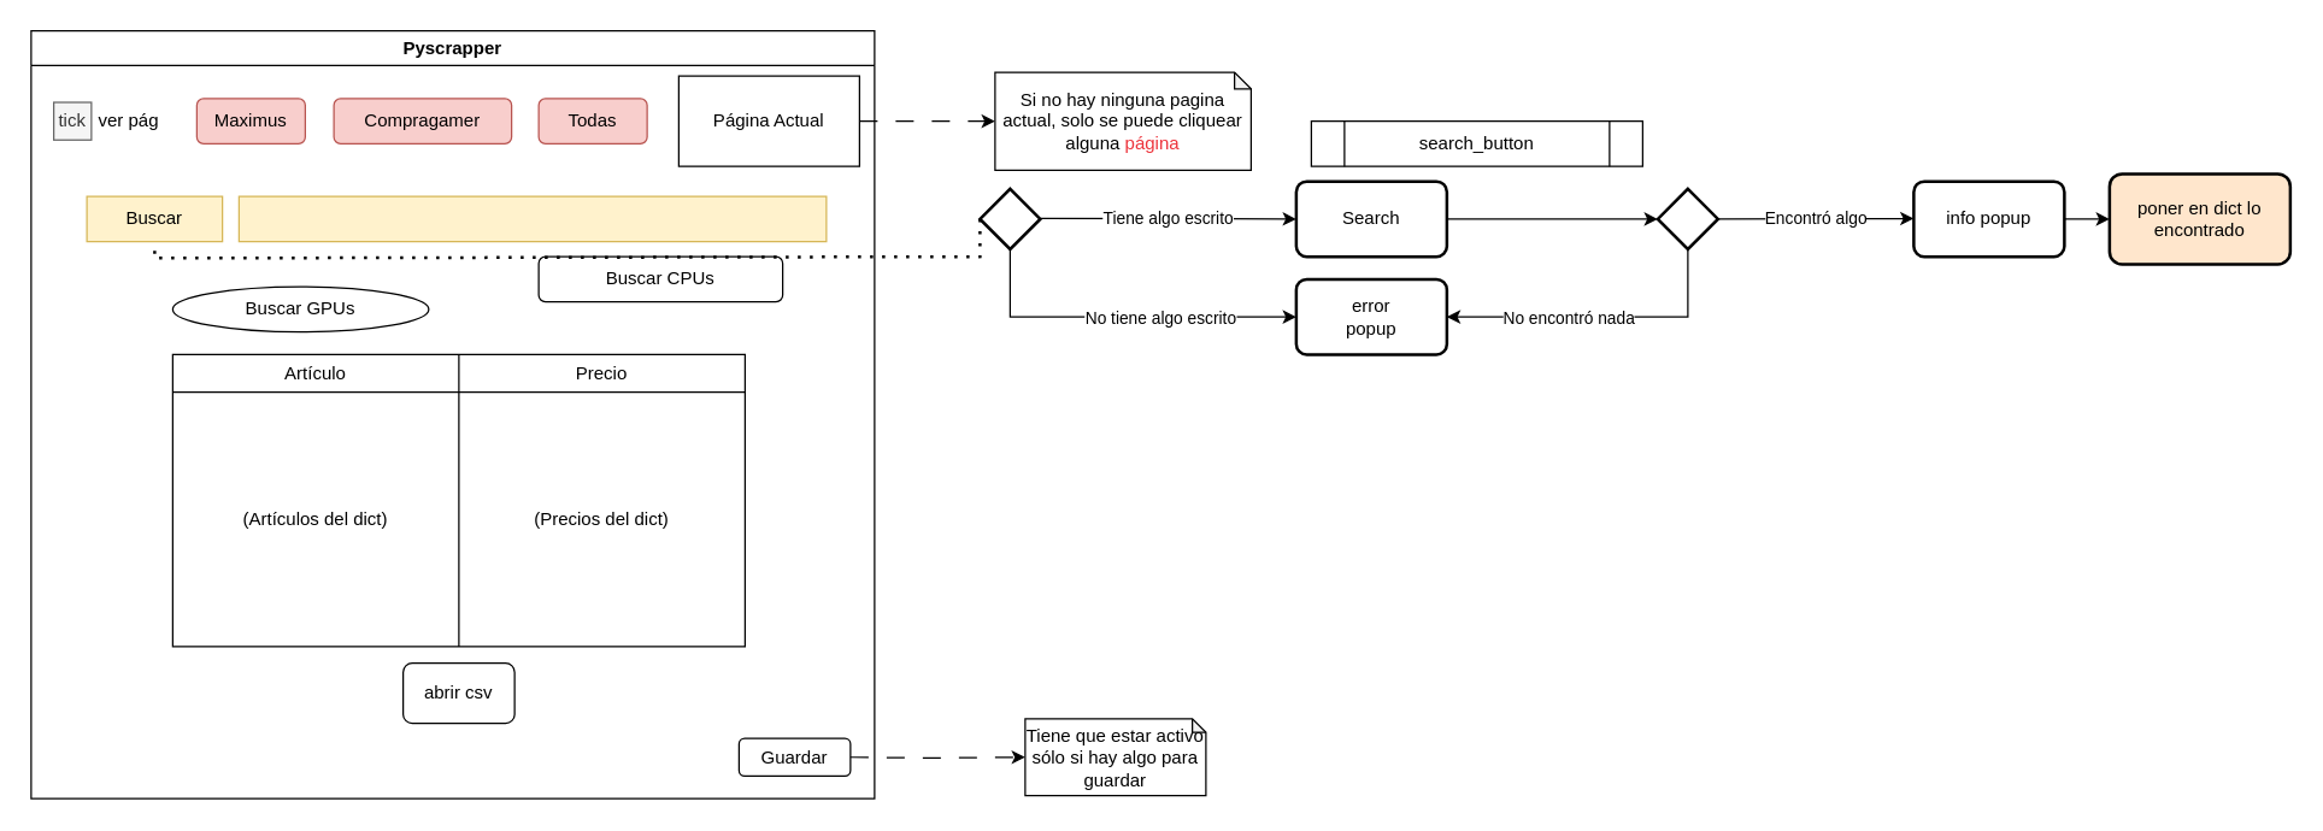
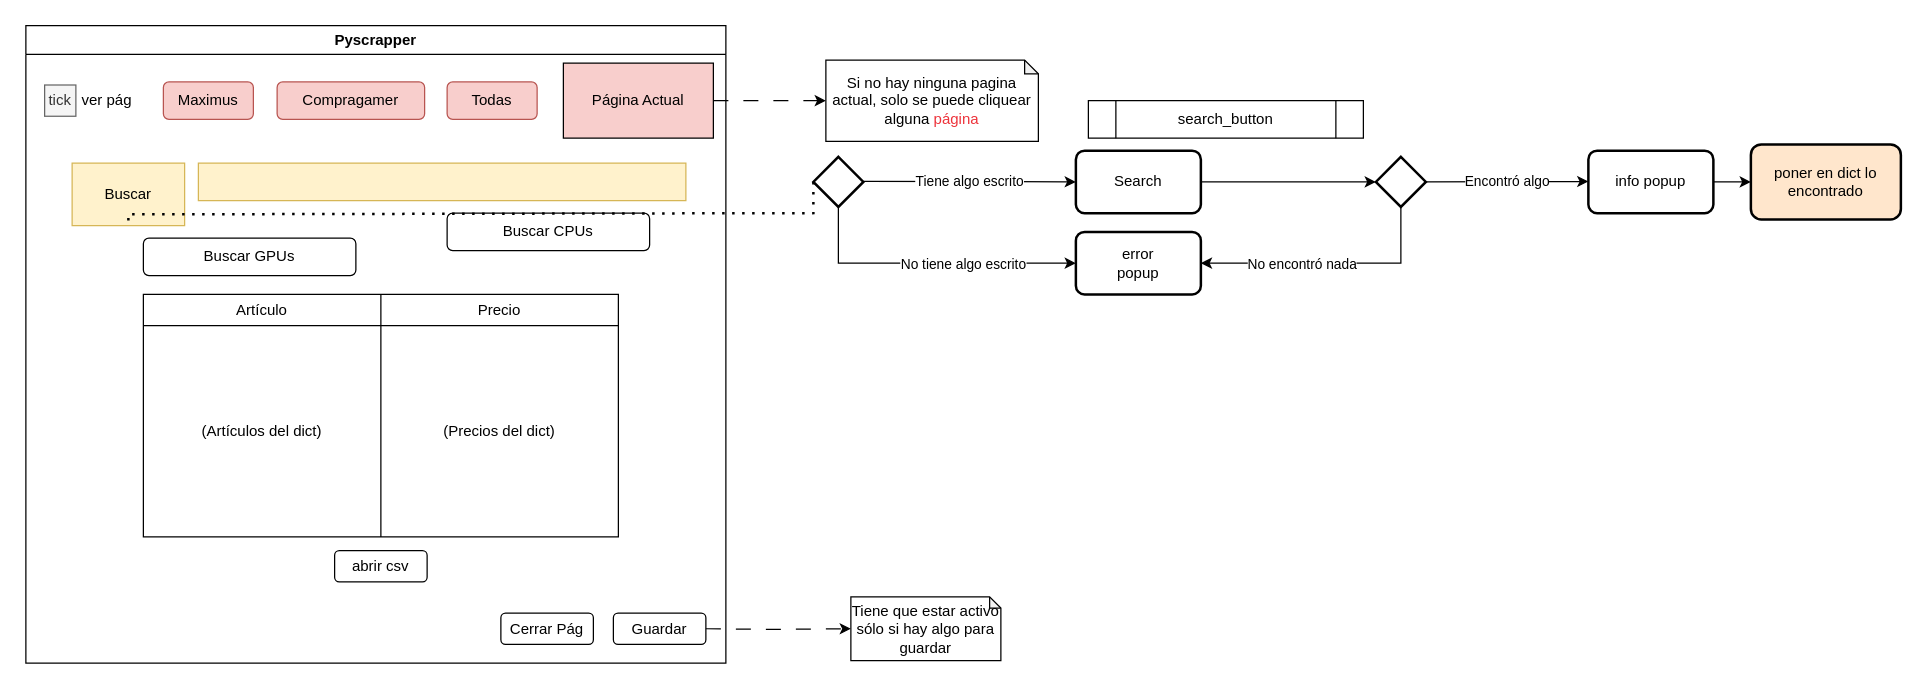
- <mxCell id="6" value="Página Actual" style="rounded=0;whiteSpace=wrap;html=1;" parent="2" vertex="1"><mxGeometry x="430" y="30" width="120" height="60" as="geometry" /></mxCell>
+ <mxCell id="6" value="Página Actual" style="rounded=0;whiteSpace=wrap;html=1;fillColor=#f8cecc;" parent="2" vertex="1"><mxGeometry x="430" y="30" width="120" height="60" as="geometry" /></mxCell>
- <mxCell id="4" value="Buscar" style="text;html=1;align=center;verticalAlign=middle;whiteSpace=wrap;rounded=0;fillColor=#fff2cc;strokeColor=#d6b656;" parent="2" vertex="1"><mxGeometry x="37" y="110" width="90" height="30" as="geometry" /></mxCell>
+ <mxCell id="4" value="Buscar" style="text;html=1;align=center;verticalAlign=middle;whiteSpace=wrap;rounded=0;fillColor=#fff2cc;strokeColor=#d6b656;" parent="2" vertex="1"><mxGeometry x="37" y="110" width="90" height="50" as="geometry" /></mxCell>
- <mxCell id="7" value="&lt;div&gt;Buscar GPUs&lt;/div&gt;" style="ellipse;whiteSpace=wrap;html=1;" parent="2" vertex="1"><mxGeometry x="94" y="170" width="170" height="30" as="geometry" /></mxCell>
+ <mxCell id="7" value="&lt;div&gt;Buscar GPUs&lt;/div&gt;" style="rounded=1;whiteSpace=wrap;html=1;" parent="2" vertex="1"><mxGeometry x="94" y="170" width="170" height="30" as="geometry" /></mxCell>
- <mxCell id="21" value="abrir csv" style="rounded=1;whiteSpace=wrap;html=1;" parent="2" vertex="1"><mxGeometry x="247" y="420" width="74" height="40" as="geometry" /></mxCell>
+ <mxCell id="21" value="abrir csv" style="rounded=1;whiteSpace=wrap;html=1;" parent="2" vertex="1"><mxGeometry x="247" y="420" width="74" height="25" as="geometry" /></mxCell>
+ <mxCell id="19" value="Cerrar Pág" style="rounded=1;whiteSpace=wrap;html=1;" parent="2" vertex="1"><mxGeometry x="380" y="470" width="74" height="25" as="geometry" /></mxCell>
